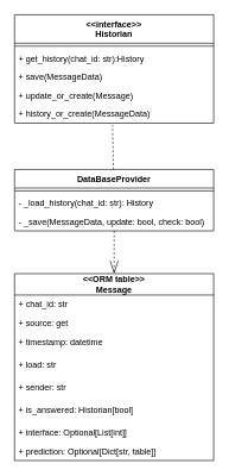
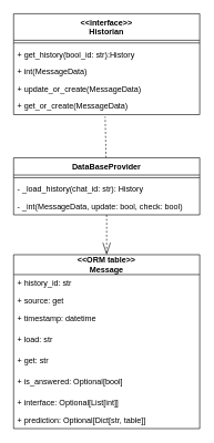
- <mxCell id="15" value="+ get_history(chat_id: str):History" style="text;strokeColor=none;fillColor=none;align=left;verticalAlign=top;spacingLeft=4;spacingRight=4;overflow=hidden;rotatable=0;points=[[0,0.5],[1,0.5]];portConstraint=eastwest;" parent="13" vertex="1"><mxGeometry y="48" width="280" height="26" as="geometry" /></mxCell>
+ <mxCell id="15" value="+ get_history(bool_id: str):History" style="text;strokeColor=none;fillColor=none;align=left;verticalAlign=top;spacingLeft=4;spacingRight=4;overflow=hidden;rotatable=0;points=[[0,0.5],[1,0.5]];portConstraint=eastwest;" parent="13" vertex="1"><mxGeometry y="48" width="280" height="26" as="geometry" /></mxCell>
- <mxCell id="16" value="+ save(MessageData)" style="text;strokeColor=none;fillColor=none;align=left;verticalAlign=top;spacingLeft=4;spacingRight=4;overflow=hidden;rotatable=0;points=[[0,0.5],[1,0.5]];portConstraint=eastwest;" vertex="1" parent="13"><mxGeometry y="74" width="280" height="26" as="geometry" /></mxCell>
+ <mxCell id="16" value="+ int(MessageData)" style="text;strokeColor=none;fillColor=none;align=left;verticalAlign=top;spacingLeft=4;spacingRight=4;overflow=hidden;rotatable=0;points=[[0,0.5],[1,0.5]];portConstraint=eastwest;" vertex="1" parent="13"><mxGeometry y="74" width="280" height="26" as="geometry" /></mxCell>
- <mxCell id="17" value="+ update_or_create(Message)" style="text;strokeColor=none;fillColor=none;align=left;verticalAlign=top;spacingLeft=4;spacingRight=4;overflow=hidden;rotatable=0;points=[[0,0.5],[1,0.5]];portConstraint=eastwest;" parent="13" vertex="1"><mxGeometry y="100" width="280" height="26" as="geometry" /></mxCell>
+ <mxCell id="17" value="+ update_or_create(MessageData)" style="text;strokeColor=none;fillColor=none;align=left;verticalAlign=top;spacingLeft=4;spacingRight=4;overflow=hidden;rotatable=0;points=[[0,0.5],[1,0.5]];portConstraint=eastwest;" parent="13" vertex="1"><mxGeometry y="100" width="280" height="26" as="geometry" /></mxCell>
- <mxCell id="18" value="+ history_or_create(MessageData)" style="text;strokeColor=none;fillColor=none;align=left;verticalAlign=top;spacingLeft=4;spacingRight=4;overflow=hidden;rotatable=0;points=[[0,0.5],[1,0.5]];portConstraint=eastwest;" vertex="1" parent="13"><mxGeometry y="126" width="280" height="26" as="geometry" /></mxCell>
+ <mxCell id="18" value="+ get_or_create(MessageData)" style="text;strokeColor=none;fillColor=none;align=left;verticalAlign=top;spacingLeft=4;spacingRight=4;overflow=hidden;rotatable=0;points=[[0,0.5],[1,0.5]];portConstraint=eastwest;" vertex="1" parent="13"><mxGeometry y="126" width="280" height="26" as="geometry" /></mxCell>
- <mxCell id="22" value="- _save(MessageData, update: bool, check: bool)" style="text;strokeColor=none;fillColor=none;align=left;verticalAlign=top;spacingLeft=4;spacingRight=4;overflow=hidden;rotatable=0;points=[[0,0.5],[1,0.5]];portConstraint=eastwest;" vertex="1" parent="19"><mxGeometry y="60" width="280" height="26" as="geometry" /></mxCell>
+ <mxCell id="22" value="- _int(MessageData, update: bool, check: bool)" style="text;strokeColor=none;fillColor=none;align=left;verticalAlign=top;spacingLeft=4;spacingRight=4;overflow=hidden;rotatable=0;points=[[0,0.5],[1,0.5]];portConstraint=eastwest;" vertex="1" parent="19"><mxGeometry y="60" width="280" height="26" as="geometry" /></mxCell>
- <mxCell id="5" value="+ chat_id: str" style="text;strokeColor=none;fillColor=none;align=left;verticalAlign=top;spacingLeft=4;spacingRight=4;overflow=hidden;rotatable=0;points=[[0,0.5],[1,0.5]];portConstraint=eastwest;" parent="4" vertex="1"><mxGeometry y="30" width="280" height="26" as="geometry" /></mxCell>
+ <mxCell id="5" value="+ history_id: str" style="text;strokeColor=none;fillColor=none;align=left;verticalAlign=top;spacingLeft=4;spacingRight=4;overflow=hidden;rotatable=0;points=[[0,0.5],[1,0.5]];portConstraint=eastwest;" parent="4" vertex="1"><mxGeometry y="30" width="280" height="26" as="geometry" /></mxCell>
- <mxCell id="9" value="+ sender: str" style="text;strokeColor=none;fillColor=none;align=left;verticalAlign=top;spacingLeft=4;spacingRight=4;overflow=hidden;rotatable=0;points=[[0,0.5],[1,0.5]];portConstraint=eastwest;" parent="4" vertex="1"><mxGeometry y="146" width="280" height="32" as="geometry" /></mxCell>
+ <mxCell id="9" value="+ get: str" style="text;strokeColor=none;fillColor=none;align=left;verticalAlign=top;spacingLeft=4;spacingRight=4;overflow=hidden;rotatable=0;points=[[0,0.5],[1,0.5]];portConstraint=eastwest;" parent="4" vertex="1"><mxGeometry y="146" width="280" height="32" as="geometry" /></mxCell>
- <mxCell id="10" value="+ is_answered: Historian[bool]" style="text;strokeColor=none;fillColor=none;align=left;verticalAlign=top;spacingLeft=4;spacingRight=4;overflow=hidden;rotatable=0;points=[[0,0.5],[1,0.5]];portConstraint=eastwest;" parent="4" vertex="1"><mxGeometry y="178" width="280" height="32" as="geometry" /></mxCell>
+ <mxCell id="10" value="+ is_answered: Optional[bool]" style="text;strokeColor=none;fillColor=none;align=left;verticalAlign=top;spacingLeft=4;spacingRight=4;overflow=hidden;rotatable=0;points=[[0,0.5],[1,0.5]];portConstraint=eastwest;" parent="4" vertex="1"><mxGeometry y="178" width="280" height="32" as="geometry" /></mxCell>
